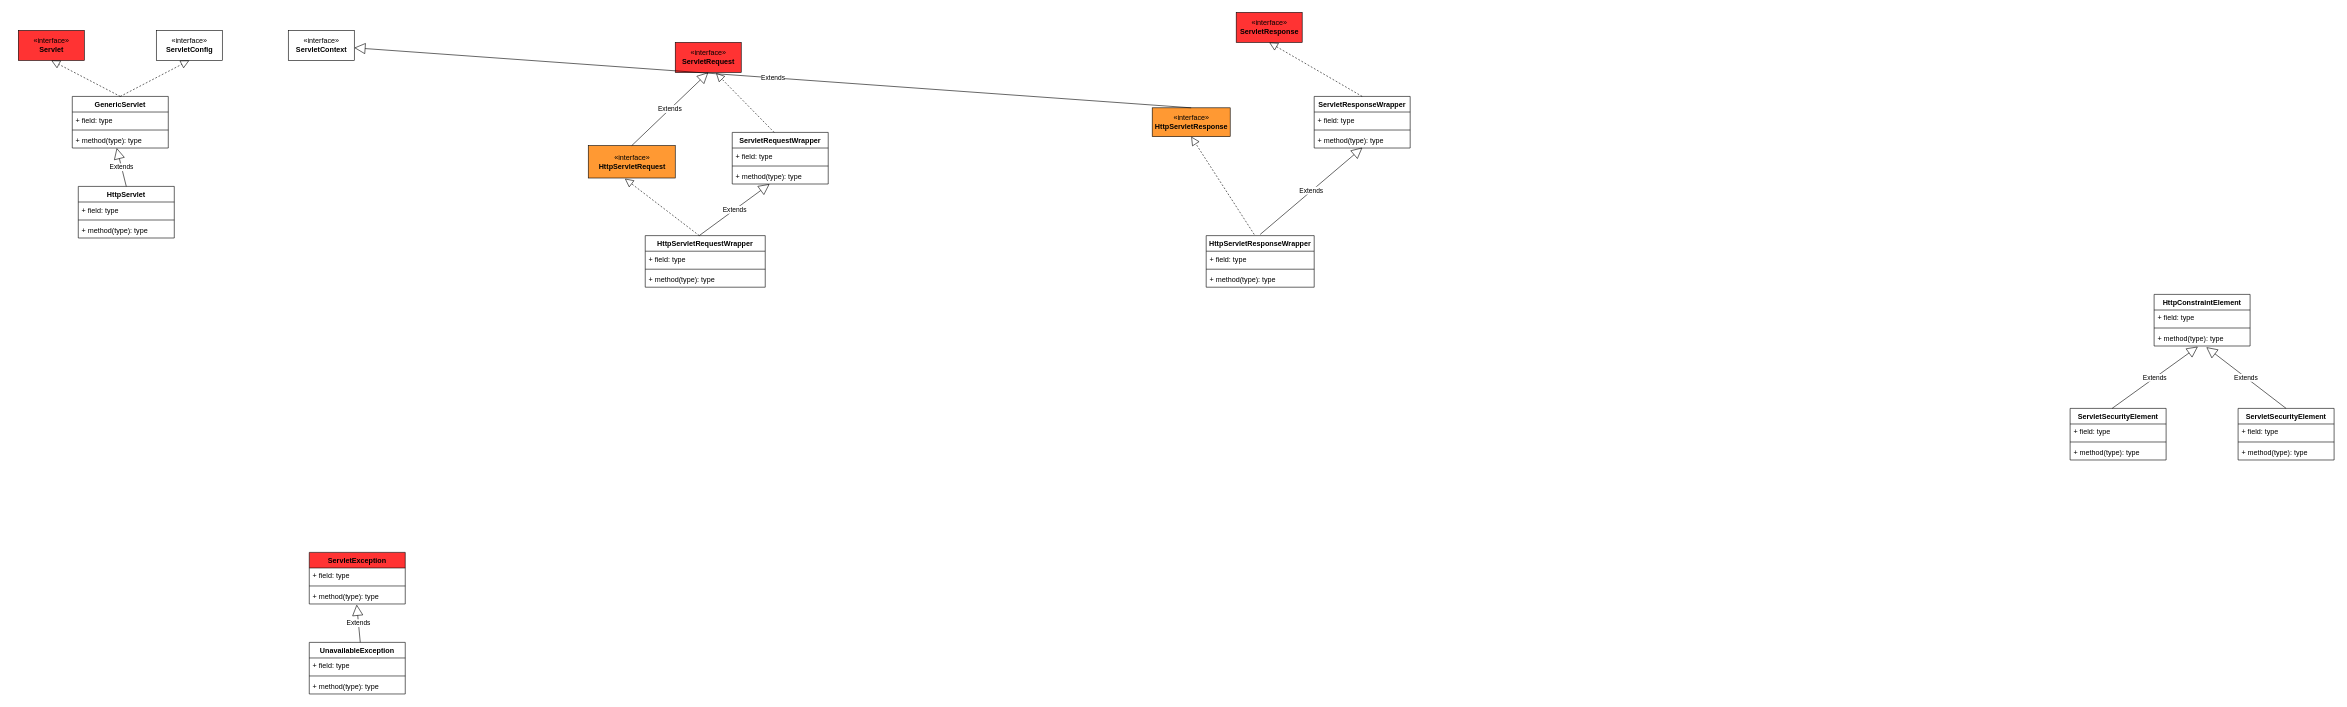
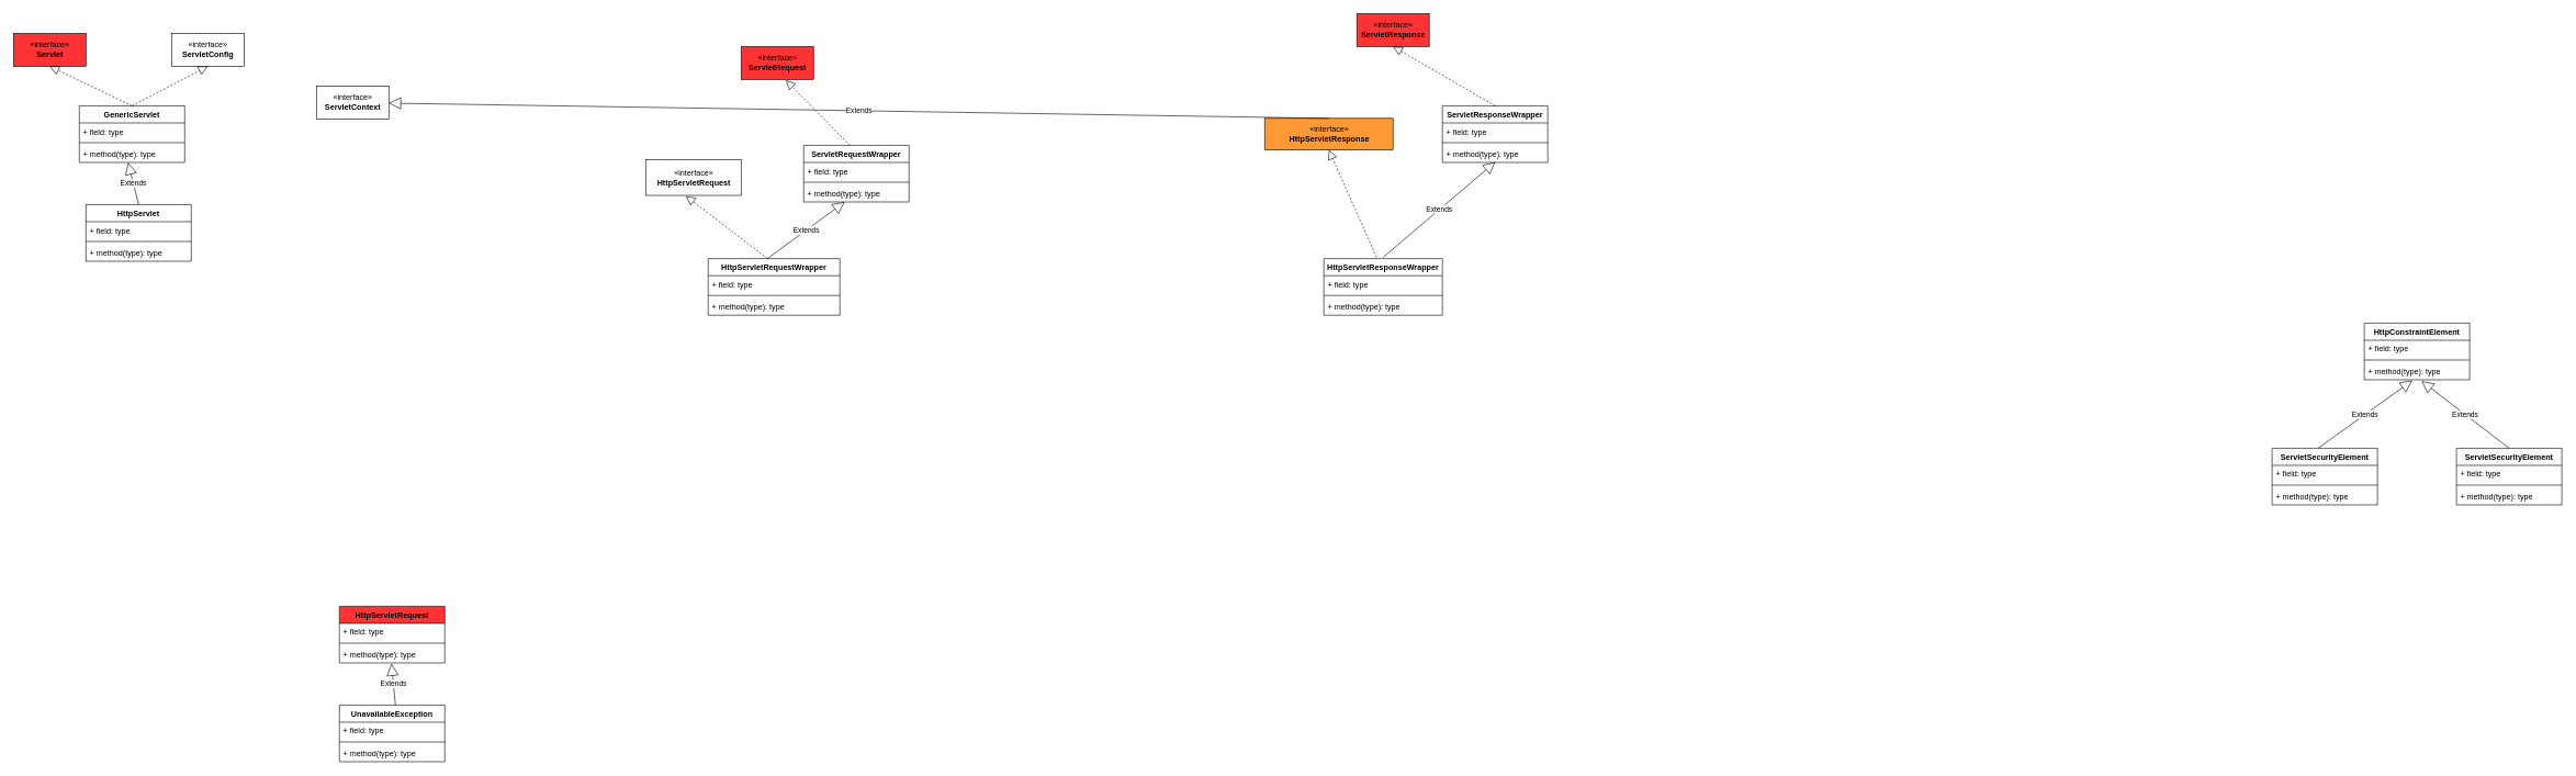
- <mxCell id="2" value="«interface»&lt;br&gt;&lt;b&gt;Servlet&lt;/b&gt;" style="html=1;fillColor=#FF3333;" parent="1" vertex="1"><mxGeometry x="30" y="50" width="110" height="50" as="geometry" /></mxCell>
+ <mxCell id="2" value="«interface»&lt;br&gt;&lt;b&gt;Servlet&lt;/b&gt;" style="html=1;fillColor=#FF3333;" parent="1" vertex="1"><mxGeometry x="20" y="50" width="110" height="50" as="geometry" /></mxCell>
- <mxCell id="12" value="«interface»&lt;br&gt;&lt;b&gt;ServletContext&lt;/b&gt;" style="html=1;" parent="1" vertex="1"><mxGeometry x="480" y="50" width="110" height="50" as="geometry" /></mxCell>
+ <mxCell id="12" value="«interface»&lt;br&gt;&lt;b&gt;ServletContext&lt;/b&gt;" style="html=1;" parent="1" vertex="1"><mxGeometry x="480" y="130" width="110" height="50" as="geometry" /></mxCell>
- <mxCell id="41" value="Extends" style="endArrow=block;endSize=16;endFill=0;html=1;entryX=0.5;entryY=1;entryDx=0;entryDy=0;exitX=0.5;exitY=0;exitDx=0;exitDy=0;" parent="1" source="40" target="5" edge="1"><mxGeometry width="160" relative="1" as="geometry"><mxPoint x="1040" y="180" as="sourcePoint" /><mxPoint x="1200" y="180" as="targetPoint" /></mxGeometry></mxCell>
- <mxCell id="38" value="«interface»&lt;br&gt;&lt;b&gt;HttpServletResponse&lt;/b&gt;" style="html=1;fillColor=#FF9933;" parent="1" vertex="1"><mxGeometry x="1920" y="179" width="130" height="48" as="geometry" /></mxCell>
+ <mxCell id="38" value="«interface»&lt;br&gt;&lt;b&gt;HttpServletResponse&lt;/b&gt;" style="html=1;fillColor=#FF9933;" parent="1" vertex="1"><mxGeometry x="1920" y="179" width="195" height="48" as="geometry" /></mxCell>
- <mxCell id="40" value="«interface»&lt;br&gt;&lt;b&gt;HttpServletRequest&lt;/b&gt;" style="html=1;fillColor=#FF9933;" parent="1" vertex="1"><mxGeometry x="980" y="242" width="145" height="54" as="geometry" /></mxCell>
+ <mxCell id="40" value="«interface»&lt;br&gt;&lt;b&gt;HttpServletRequest&lt;/b&gt;" style="html=1;fillColor=#ffffff;" parent="1" vertex="1"><mxGeometry x="980" y="242" width="145" height="54" as="geometry" /></mxCell>
- <mxCell id="18" value="ServletException" style="swimlane;fontStyle=1;align=center;verticalAlign=top;childLayout=stackLayout;horizontal=1;startSize=26;horizontalStack=0;resizeParent=1;resizeParentMax=0;resizeLast=0;collapsible=1;marginBottom=0;fillColor=#FF3333;" parent="1" vertex="1"><mxGeometry x="515" y="920" width="160" height="86" as="geometry" /></mxCell>
+ <mxCell id="18" value="HttpServletRequest" style="swimlane;fontStyle=1;align=center;verticalAlign=top;childLayout=stackLayout;horizontal=1;startSize=26;horizontalStack=0;resizeParent=1;resizeParentMax=0;resizeLast=0;collapsible=1;marginBottom=0;fillColor=#FF3333;" parent="1" vertex="1"><mxGeometry x="515" y="920" width="160" height="86" as="geometry" /></mxCell>
